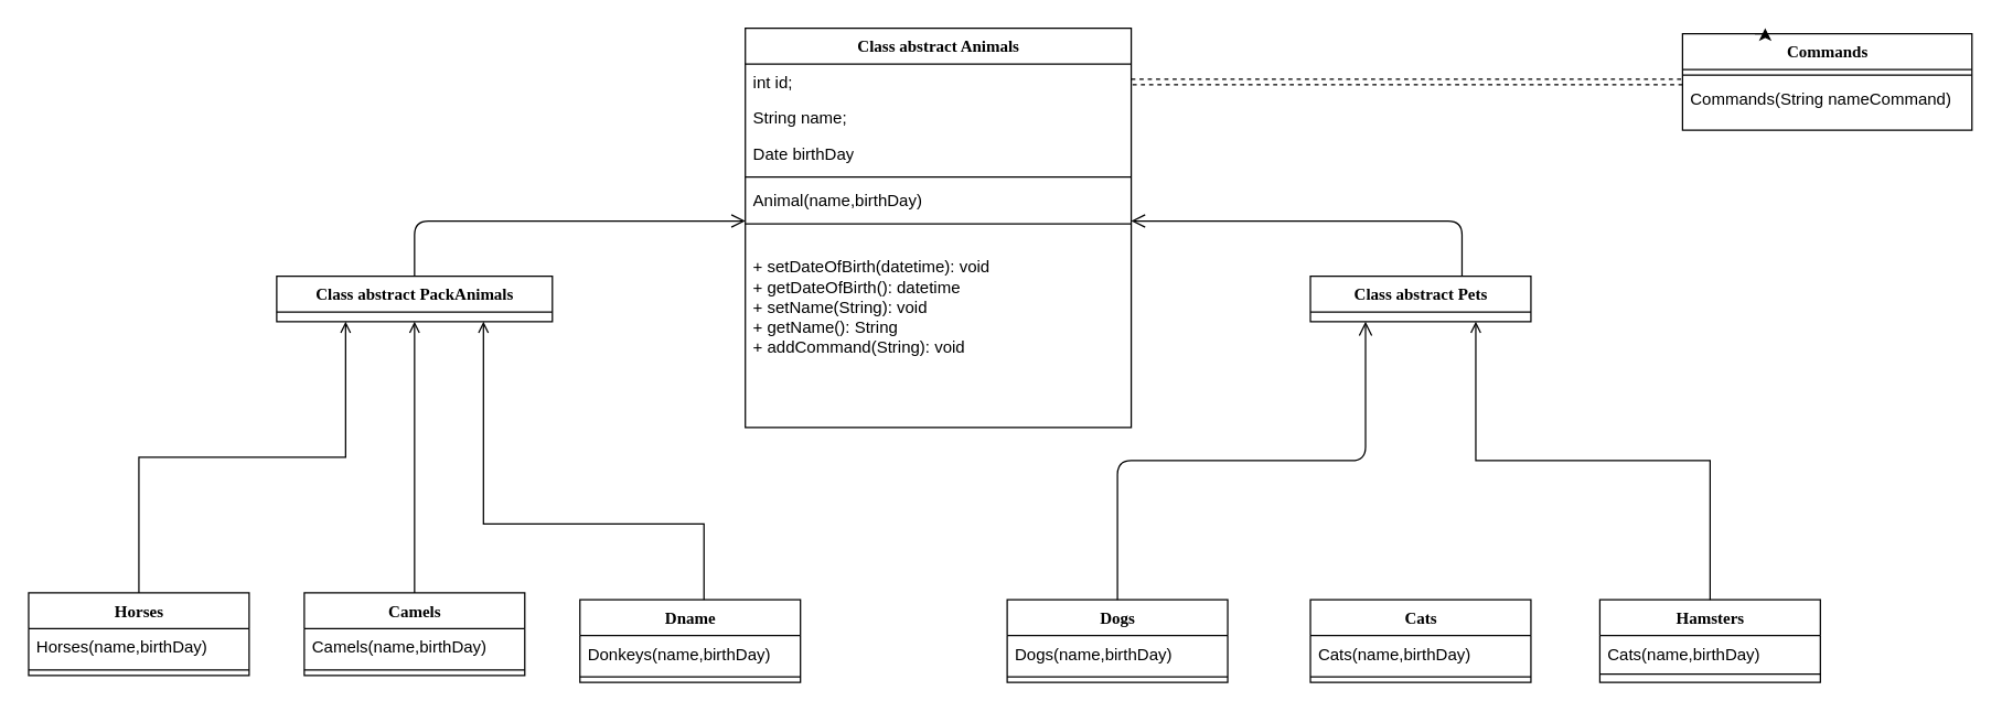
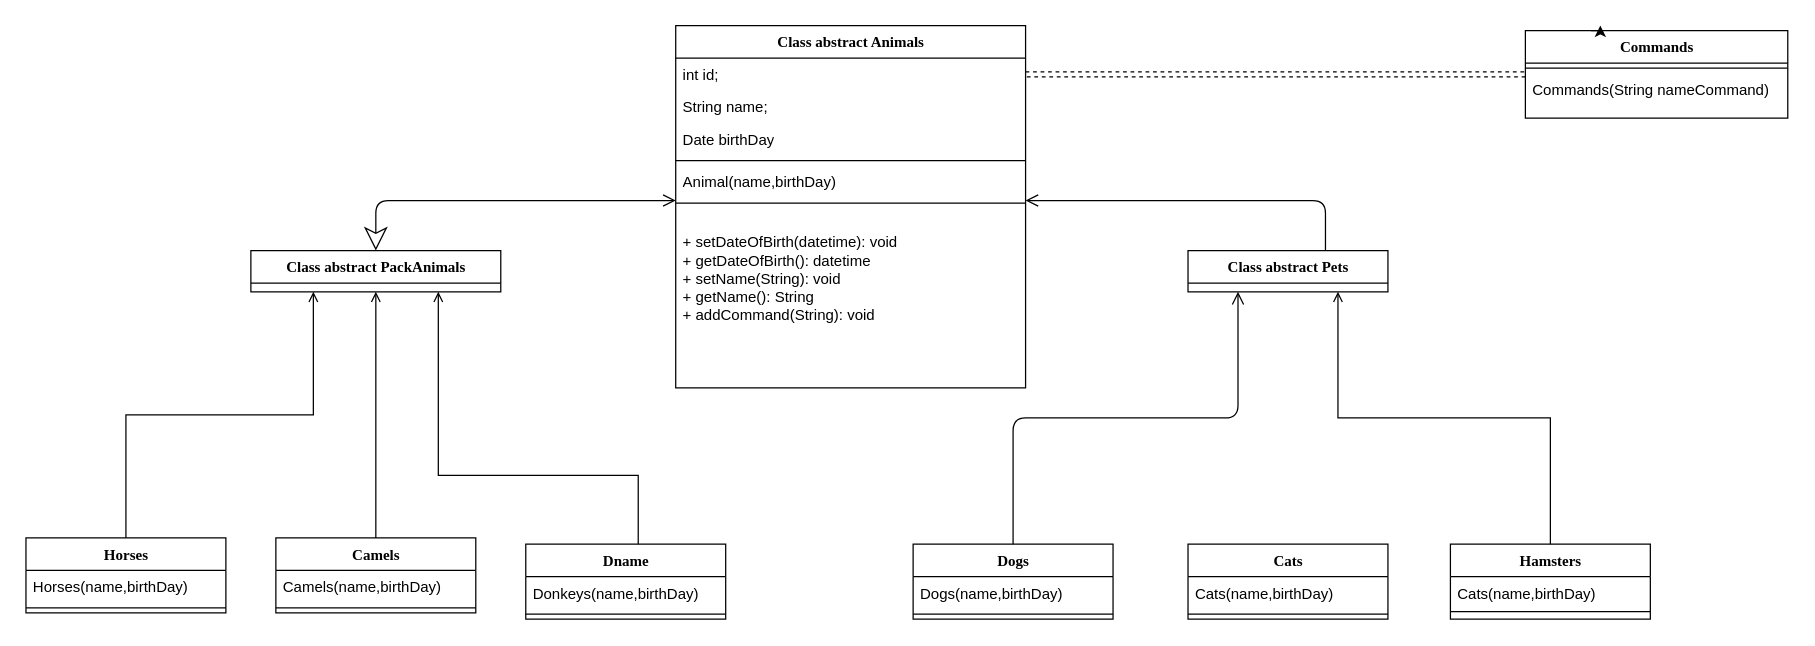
- <mxCell id="2" style="edgeStyle=orthogonalEdgeStyle;html=1;labelBackgroundColor=none;startFill=0;startSize=8;endArrow=none;endFill=0;endSize=16;fontFamily=Verdana;fontSize=12;startArrow=open;" parent="1" source="3" target="20" edge="1"><mxGeometry relative="1" as="geometry"><Array as="points"><mxPoint x="300" y="160" /></Array></mxGeometry></mxCell>
+ <mxCell id="2" style="edgeStyle=orthogonalEdgeStyle;html=1;labelBackgroundColor=none;startFill=0;startSize=8;endArrow=classic;endFill=0;endSize=16;fontFamily=Verdana;fontSize=12;startArrow=open;" parent="1" source="3" target="20" edge="1"><mxGeometry relative="1" as="geometry"><Array as="points"><mxPoint x="300" y="160" /></Array></mxGeometry></mxCell>
